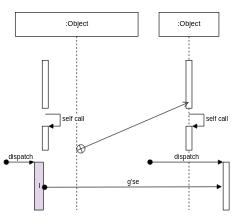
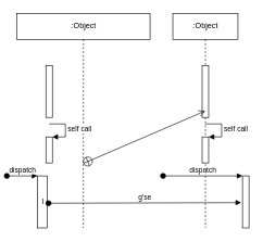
- <mxCell id="6" value="l" style="html=1;points=[];perimeter=orthogonalPerimeter;fillColor=#e1d5e7;" parent="2" vertex="1"><mxGeometry x="32" y="250" width="15" height="80" as="geometry" /></mxCell>
+ <mxCell id="6" value="l" style="html=1;points=[];perimeter=orthogonalPerimeter;" parent="2" vertex="1"><mxGeometry x="32" y="250" width="15" height="80" as="geometry" /></mxCell>
